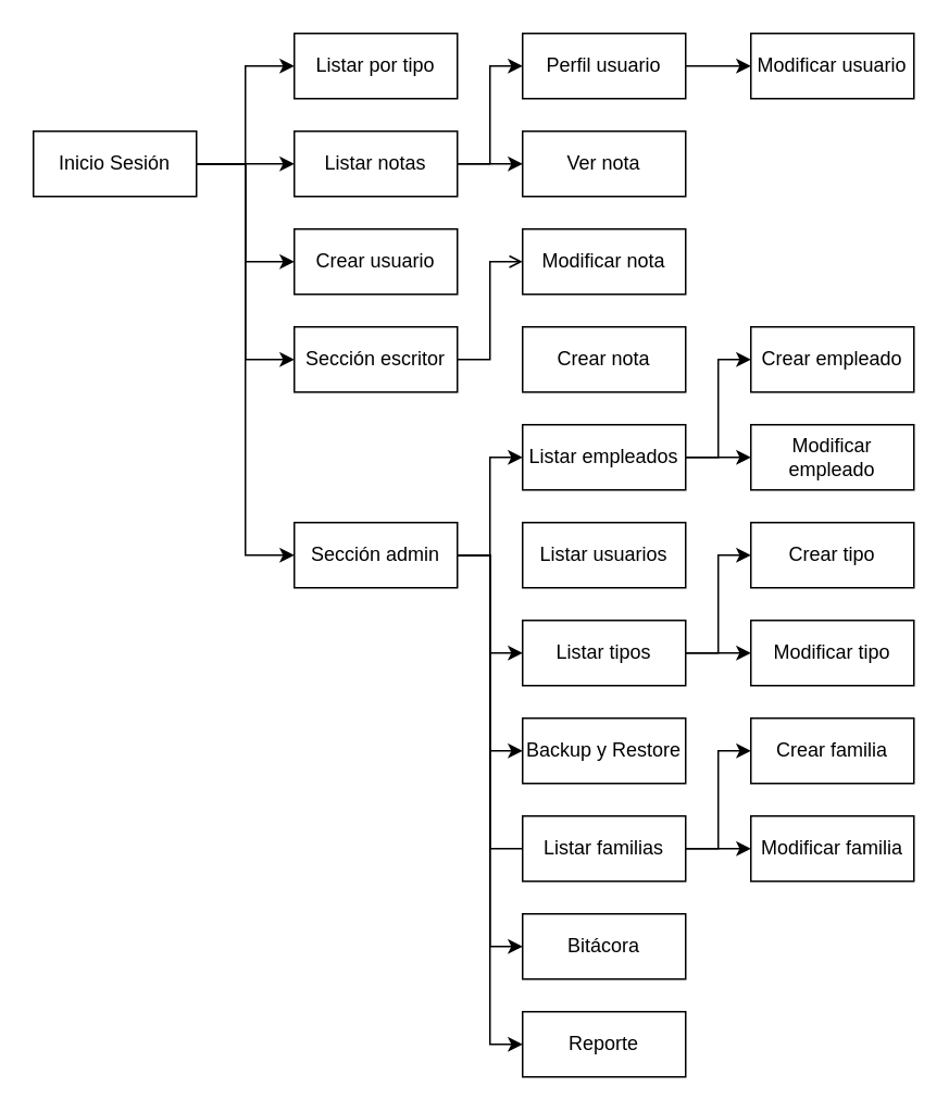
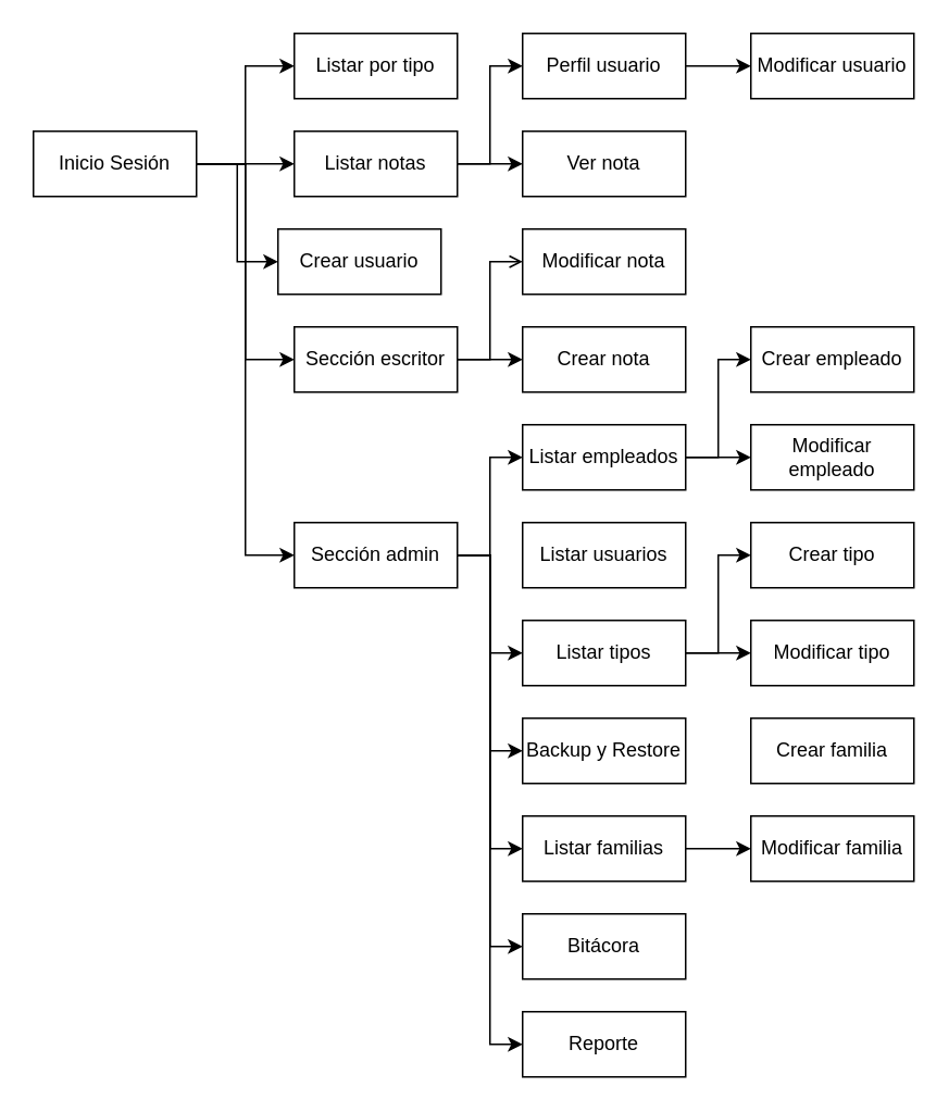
- <mxCell id="38" value="Crear usuario" style="rounded=0;whiteSpace=wrap;html=1;" parent="1" vertex="1"><mxGeometry x="180" y="140" width="100" height="40" as="geometry" /></mxCell>
+ <mxCell id="38" value="Crear usuario" style="rounded=0;whiteSpace=wrap;html=1;" parent="1" vertex="1"><mxGeometry x="170" y="140" width="100" height="40" as="geometry" /></mxCell>
+ <mxCell id="41" style="edgeStyle=orthogonalEdgeStyle;rounded=0;orthogonalLoop=1;jettySize=auto;html=1;exitX=1;exitY=0.5;exitDx=0;exitDy=0;" parent="1" source="43" target="23" edge="1"><mxGeometry relative="1" as="geometry" /></mxCell>
- <mxCell id="33" style="edgeStyle=orthogonalEdgeStyle;rounded=0;orthogonalLoop=1;jettySize=auto;html=1;exitX=1;exitY=0.5;exitDx=0;exitDy=0;entryX=0;entryY=0.5;entryDx=0;entryDy=0;" parent="1" source="34" target="47" edge="1"><mxGeometry relative="1" as="geometry" /></mxCell>
- <mxCell id="18" style="edgeStyle=orthogonalEdgeStyle;rounded=0;orthogonalLoop=1;jettySize=auto;html=1;exitX=1;exitY=0.5;exitDx=0;exitDy=0;entryX=0;entryY=0.5;entryDx=0;entryDy=0;endArrow=none;" parent="1" source="22" target="34" edge="1"><mxGeometry relative="1" as="geometry" /></mxCell>
+ <mxCell id="18" style="edgeStyle=orthogonalEdgeStyle;rounded=0;orthogonalLoop=1;jettySize=auto;html=1;exitX=1;exitY=0.5;exitDx=0;exitDy=0;entryX=0;entryY=0.5;entryDx=0;entryDy=0;" parent="1" source="22" target="34" edge="1"><mxGeometry relative="1" as="geometry" /></mxCell>
